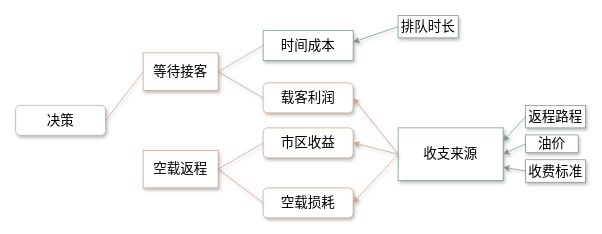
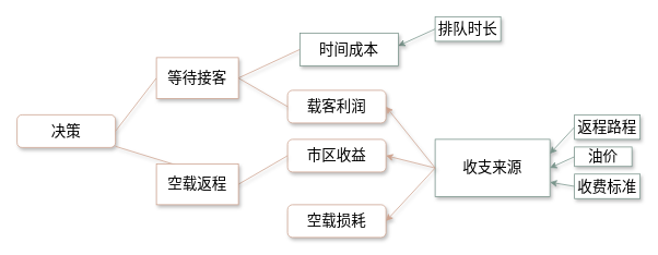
- <mxCell id="18" value="&lt;font style=&quot;font-size: 18px&quot;&gt;时间成本&lt;/font&gt;" style="rounded=0;whiteSpace=wrap;html=1;fillColor=#FFFFFF;strokeColor=#79948B;shadow=1;" vertex="1" parent="1"><mxGeometry x="350" y="40" width="120" height="40" as="geometry" /></mxCell>
+ <mxCell id="18" value="&lt;font style=&quot;font-size: 18px&quot;&gt;时间成本&lt;/font&gt;" style="rounded=0;whiteSpace=wrap;html=1;fillColor=#FFFFFF;strokeColor=#79948B;shadow=1;" vertex="1" parent="1"><mxGeometry x="365" y="40" width="120" height="40" as="geometry" /></mxCell>
- <mxCell id="10" value="" style="endArrow=none;html=1;entryX=0;entryY=0.5;entryDx=0;entryDy=0;exitX=1;exitY=0.5;exitDx=0;exitDy=0;strokeColor=#CDA28E;shadow=1;" edge="1" parent="1" target="9" source="17"><mxGeometry width="50" height="50" relative="1" as="geometry"><mxPoint x="310" y="250" as="sourcePoint" /><mxPoint x="360" y="170" as="targetPoint" /></mxGeometry></mxCell>
+ <mxCell id="10" value="" style="endArrow=none;html=1;exitX=1;exitY=0.5;exitDx=0;exitDy=0;strokeColor=#CDA28E;shadow=1;" edge="1" parent="1" target="2" source="17"><mxGeometry width="50" height="50" relative="1" as="geometry"><mxPoint x="310" y="250" as="sourcePoint" /><mxPoint x="360" y="170" as="targetPoint" /></mxGeometry></mxCell>
